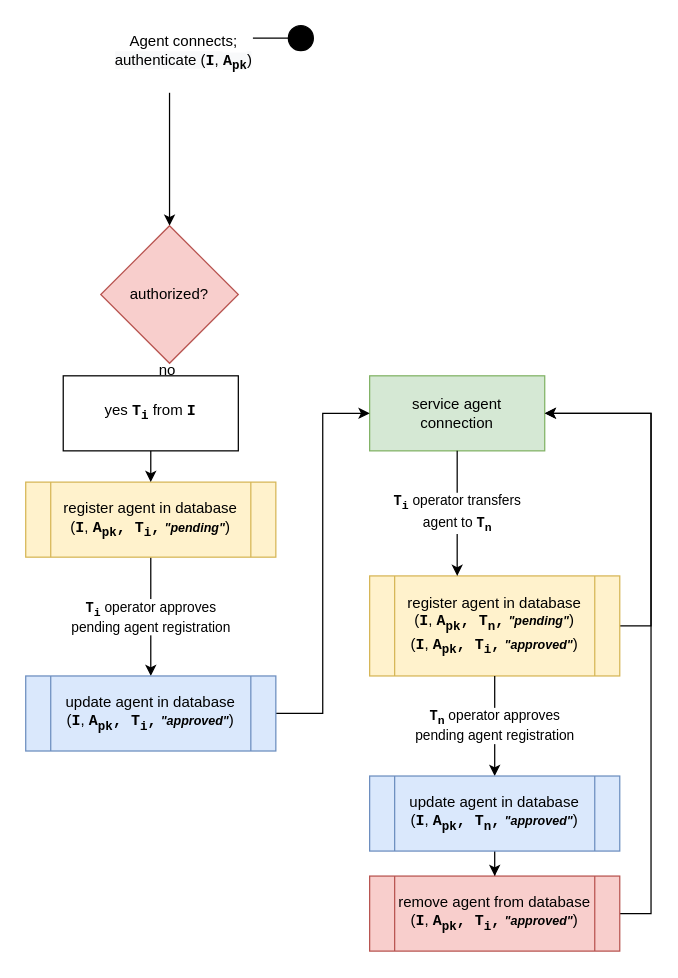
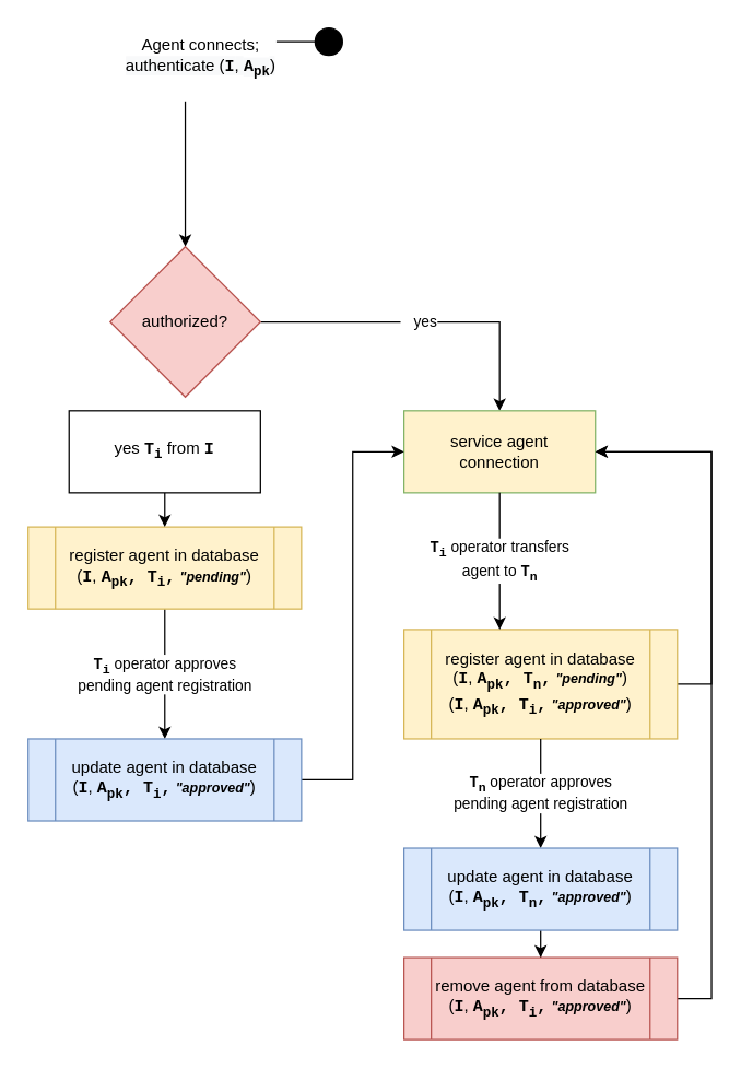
+ <mxCell id="6" value="&lt;br&gt;&amp;nbsp; &amp;nbsp;yes&lt;br&gt;&amp;nbsp;" style="edgeStyle=orthogonalEdgeStyle;rounded=0;orthogonalLoop=1;jettySize=auto;html=1;exitX=1;exitY=0.5;exitDx=0;exitDy=0;" edge="1" parent="1" source="7" target="13"><mxGeometry x="-0.037" relative="1" as="geometry"><mxPoint as="offset" /></mxGeometry></mxCell>
- <mxCell id="4" style="edgeStyle=orthogonalEdgeStyle;rounded=0;orthogonalLoop=1;jettySize=auto;html=1;" edge="1" parent="1" source="7" target="12"><mxGeometry relative="1" as="geometry"><Array as="points"><mxPoint x="120" y="235" /></Array></mxGeometry></mxCell>
- <mxCell id="5" value="&amp;nbsp; no&amp;nbsp;&amp;nbsp;&lt;br&gt;&amp;nbsp;&amp;nbsp;" style="text;html=1;resizable=0;points=[];align=center;verticalAlign=middle;labelBackgroundColor=#ffffff;" vertex="1" connectable="0" parent="4"><mxGeometry x="-0.009" y="-2" relative="1" as="geometry"><mxPoint x="-1" y="7" as="offset" /></mxGeometry></mxCell>
- <mxCell id="13" value="service agent&lt;br&gt;connection" style="rounded=0;whiteSpace=wrap;html=1;fillColor=#d5e8d4;strokeColor=#82b366;" vertex="1" parent="1"><mxGeometry x="295" y="300" width="140" height="60" as="geometry" /></mxCell>
+ <mxCell id="13" value="service agent&lt;br&gt;connection" style="rounded=0;whiteSpace=wrap;html=1;fillColor=#fff2cc;strokeColor=#82b366;" vertex="1" parent="1"><mxGeometry x="295" y="300" width="140" height="60" as="geometry" /></mxCell>
